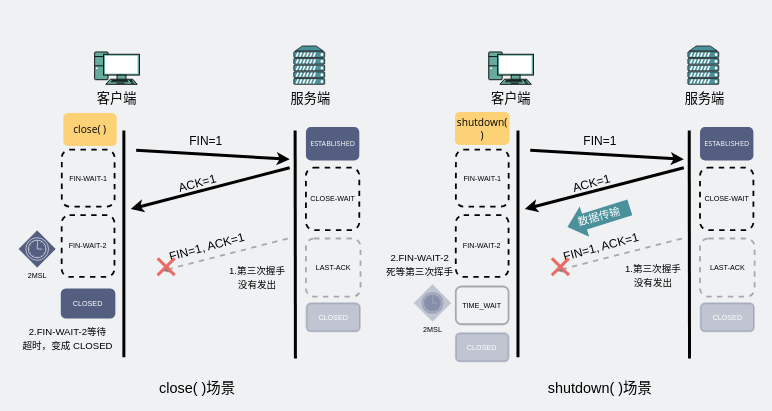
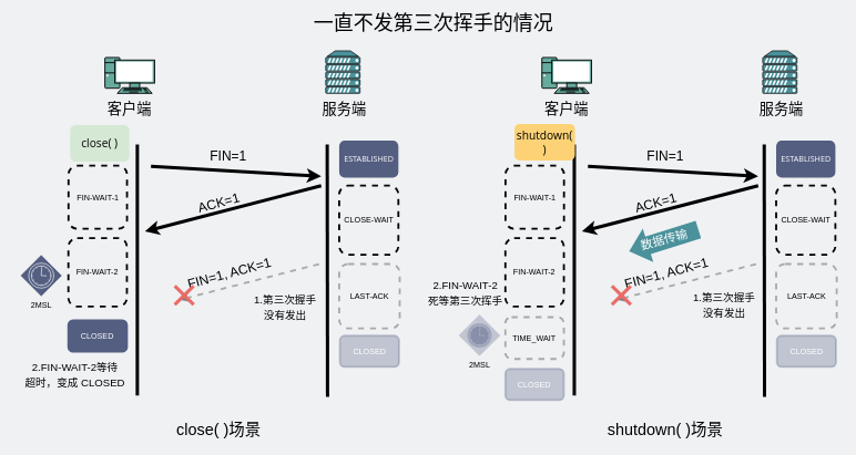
+ <mxCell id="6" value="&lt;span style=&quot;font-size: 30px&quot;&gt;一直不发第三次挥手的情况&lt;/span&gt;" style="text;html=1;strokeColor=none;fillColor=none;align=center;verticalAlign=middle;whiteSpace=wrap;rounded=0;" parent="1" vertex="1"><mxGeometry x="453.96" y="20" width="395" height="28" as="geometry" /></mxCell>
- <mxCell id="51" value="&lt;span style=&quot;font-family: &amp;#34;open sans&amp;#34; , &amp;#34;clear sans&amp;#34; , &amp;#34;helvetica neue&amp;#34; , &amp;#34;helvetica&amp;#34; , &amp;#34;arial&amp;#34; , sans-serif&quot;&gt;&lt;font&gt;&lt;font style=&quot;font-size: 17px&quot;&gt;shutdown( )&lt;/font&gt;&lt;br&gt;&lt;/font&gt;&lt;/span&gt;" style="rounded=1;whiteSpace=wrap;html=1;dashed=1;strokeWidth=3;strokeColor=none;fillColor=#FDD276;" parent="1" vertex="1"><mxGeometry x="758.05" y="186" width="90.91" height="55" as="geometry" /></mxCell>
+ <mxCell id="51" value="&lt;span style=&quot;font-family: &amp;#34;open sans&amp;#34; , &amp;#34;clear sans&amp;#34; , &amp;#34;helvetica neue&amp;#34; , &amp;#34;helvetica&amp;#34; , &amp;#34;arial&amp;#34; , sans-serif&quot;&gt;&lt;font&gt;&lt;font style=&quot;font-size: 17px&quot;&gt;shutdown( )&lt;/font&gt;&lt;br&gt;&lt;/font&gt;&lt;/span&gt;" style="rounded=1;whiteSpace=wrap;html=1;dashed=1;strokeWidth=3;strokeColor=none;fillColor=#FDD276;" parent="1" vertex="1"><mxGeometry x="773.05" y="186" width="90.91" height="55" as="geometry" /></mxCell>
- <mxCell id="24" value="&lt;span style=&quot;font-family: &amp;#34;open sans&amp;#34; , &amp;#34;clear sans&amp;#34; , &amp;#34;helvetica neue&amp;#34; , &amp;#34;helvetica&amp;#34; , &amp;#34;arial&amp;#34; , sans-serif&quot;&gt;&lt;font&gt;&lt;font style=&quot;font-size: 17px&quot;&gt;close( )&lt;/font&gt;&lt;br&gt;&lt;/font&gt;&lt;/span&gt;" style="rounded=1;whiteSpace=wrap;html=1;dashed=1;strokeWidth=3;strokeColor=none;fillColor=#FDD276;" parent="1" vertex="1"><mxGeometry x="105.09" y="188" width="89" height="55" as="geometry" /></mxCell>
+ <mxCell id="24" value="&lt;span style=&quot;font-family: &amp;#34;open sans&amp;#34; , &amp;#34;clear sans&amp;#34; , &amp;#34;helvetica neue&amp;#34; , &amp;#34;helvetica&amp;#34; , &amp;#34;arial&amp;#34; , sans-serif&quot;&gt;&lt;font&gt;&lt;font style=&quot;font-size: 17px&quot;&gt;close( )&lt;/font&gt;&lt;br&gt;&lt;/font&gt;&lt;/span&gt;" style="rounded=1;whiteSpace=wrap;html=1;dashed=1;strokeWidth=3;strokeColor=none;fillColor=#d5e8d4;" parent="1" vertex="1"><mxGeometry x="105.09" y="188" width="89" height="55" as="geometry" /></mxCell>
- <mxCell id="46" value="TIME_WAIT" style="rounded=1;whiteSpace=wrap;html=1;strokeColor=#000000;fillColor=none;dashed=0;strokeWidth=3;opacity=30;" parent="1" vertex="1"><mxGeometry x="759.32" y="477" width="88" height="63" as="geometry" /></mxCell>
+ <mxCell id="46" value="TIME_WAIT" style="rounded=1;whiteSpace=wrap;html=1;strokeColor=#000000;fillColor=none;dashed=1;strokeWidth=3;opacity=30;" parent="1" vertex="1"><mxGeometry x="759.32" y="477" width="88" height="63" as="geometry" /></mxCell>
